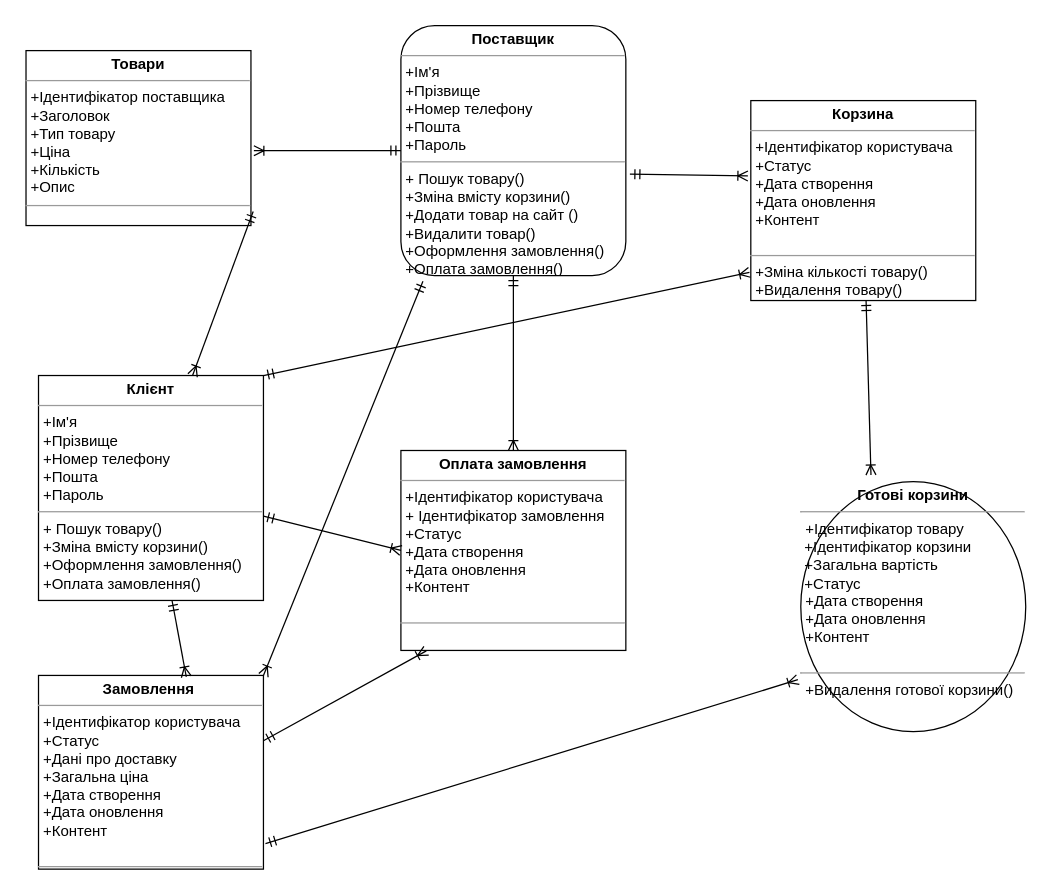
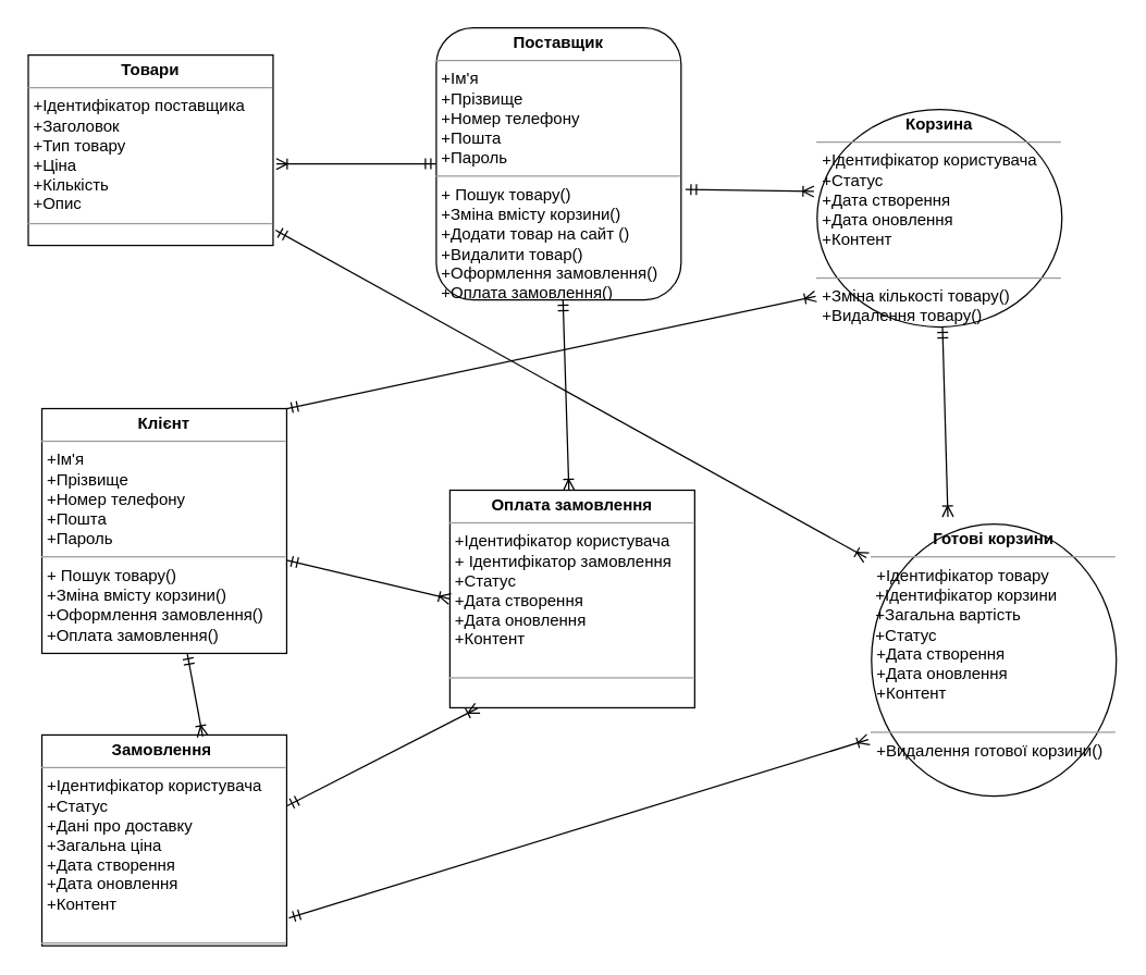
- <mxCell id="5" value="&lt;p style=&quot;margin: 0px ; margin-top: 4px ; text-align: center&quot;&gt;&lt;b&gt;Корзина&lt;/b&gt;&lt;/p&gt;&lt;hr size=&quot;1&quot;&gt;&lt;p style=&quot;margin: 0px ; margin-left: 4px&quot;&gt;+Ідентифікатор користувача&lt;/p&gt;&lt;p style=&quot;margin: 0px ; margin-left: 4px&quot;&gt;+Статус&lt;/p&gt;&lt;p style=&quot;margin: 0px ; margin-left: 4px&quot;&gt;+Дата створення&lt;/p&gt;&lt;p style=&quot;margin: 0px ; margin-left: 4px&quot;&gt;+Дата оновлення&lt;/p&gt;&lt;p style=&quot;margin: 0px ; margin-left: 4px&quot;&gt;+Контент&lt;/p&gt;&lt;p style=&quot;margin: 0px ; margin-left: 4px&quot;&gt;&lt;br&gt;&lt;/p&gt;&lt;hr size=&quot;1&quot;&gt;&lt;p style=&quot;margin: 0px ; margin-left: 4px&quot;&gt;+Зміна кількості товару()&lt;/p&gt;&lt;p style=&quot;margin: 0px ; margin-left: 4px&quot;&gt;+Видалення товару()&lt;/p&gt;&lt;p style=&quot;margin: 0px ; margin-left: 4px&quot;&gt;&lt;br&gt;&lt;/p&gt;&lt;p style=&quot;margin: 0px ; margin-left: 4px&quot;&gt;&lt;br&gt;&lt;/p&gt;&lt;p style=&quot;margin: 0px ; margin-left: 4px&quot;&gt;&lt;br&gt;&lt;/p&gt;&lt;p style=&quot;margin: 0px ; margin-left: 4px&quot;&gt;&lt;br&gt;&lt;/p&gt;" style="verticalAlign=top;align=left;overflow=fill;fontSize=12;fontFamily=Helvetica;html=1;" vertex="1" parent="1"><mxGeometry x="600" y="80" width="180" height="160" as="geometry" /></mxCell>
+ <mxCell id="5" value="&lt;p style=&quot;margin: 0px ; margin-top: 4px ; text-align: center&quot;&gt;&lt;b&gt;Корзина&lt;/b&gt;&lt;/p&gt;&lt;hr size=&quot;1&quot;&gt;&lt;p style=&quot;margin: 0px ; margin-left: 4px&quot;&gt;+Ідентифікатор користувача&lt;/p&gt;&lt;p style=&quot;margin: 0px ; margin-left: 4px&quot;&gt;+Статус&lt;/p&gt;&lt;p style=&quot;margin: 0px ; margin-left: 4px&quot;&gt;+Дата створення&lt;/p&gt;&lt;p style=&quot;margin: 0px ; margin-left: 4px&quot;&gt;+Дата оновлення&lt;/p&gt;&lt;p style=&quot;margin: 0px ; margin-left: 4px&quot;&gt;+Контент&lt;/p&gt;&lt;p style=&quot;margin: 0px ; margin-left: 4px&quot;&gt;&lt;br&gt;&lt;/p&gt;&lt;hr size=&quot;1&quot;&gt;&lt;p style=&quot;margin: 0px ; margin-left: 4px&quot;&gt;+Зміна кількості товару()&lt;/p&gt;&lt;p style=&quot;margin: 0px ; margin-left: 4px&quot;&gt;+Видалення товару()&lt;/p&gt;&lt;p style=&quot;margin: 0px ; margin-left: 4px&quot;&gt;&lt;br&gt;&lt;/p&gt;&lt;p style=&quot;margin: 0px ; margin-left: 4px&quot;&gt;&lt;br&gt;&lt;/p&gt;&lt;p style=&quot;margin: 0px ; margin-left: 4px&quot;&gt;&lt;br&gt;&lt;/p&gt;&lt;p style=&quot;margin: 0px ; margin-left: 4px&quot;&gt;&lt;br&gt;&lt;/p&gt;" style="ellipse;verticalAlign=top;align=left;overflow=fill;fontSize=12;fontFamily=Helvetica;html=1;" vertex="1" parent="1"><mxGeometry x="600" y="80" width="180" height="160" as="geometry" /></mxCell>
- <mxCell id="17" value="" style="fontSize=12;html=1;endArrow=ERoneToMany;startArrow=ERmandOne;exitX=1.01;exitY=0.92;exitDx=0;exitDy=0;exitPerimeter=0;" edge="1" parent="1" source="4" target="2"><mxGeometry width="100" height="100" relative="1" as="geometry"><mxPoint x="290" y="372.24" as="sourcePoint" /><mxPoint x="448.18" y="260" as="targetPoint" /></mxGeometry></mxCell>
+ <mxCell id="17" value="" style="fontSize=12;html=1;endArrow=ERoneToMany;startArrow=ERmandOne;exitX=1.01;exitY=0.92;exitDx=0;exitDy=0;entryX=-0.021;entryY=0.123;entryDx=0;entryDy=0;entryPerimeter=0;exitPerimeter=0;" edge="1" parent="1" source="4" target="6"><mxGeometry width="100" height="100" relative="1" as="geometry"><mxPoint x="290" y="372.24" as="sourcePoint" /><mxPoint x="448.18" y="260" as="targetPoint" /></mxGeometry></mxCell>
- <mxCell id="20" value="" style="fontSize=12;html=1;endArrow=ERoneToMany;startArrow=ERmandOne;exitX=0.098;exitY=1.023;exitDx=0;exitDy=0;exitPerimeter=0;entryX=1;entryY=0;entryDx=0;entryDy=0;" edge="1" parent="1" source="3" target="7"><mxGeometry width="100" height="100" relative="1" as="geometry"><mxPoint x="310" y="280" as="sourcePoint" /><mxPoint x="310" y="420" as="targetPoint" /></mxGeometry></mxCell>
- <mxCell id="8" value="&lt;p style=&quot;margin: 0px ; margin-top: 4px ; text-align: center&quot;&gt;&lt;b&gt;Оплата замовлення&lt;/b&gt;&lt;/p&gt;&lt;hr size=&quot;1&quot;&gt;&lt;p style=&quot;margin: 0px ; margin-left: 4px&quot;&gt;+Ідентифікатор користувача&lt;/p&gt;&lt;p style=&quot;margin: 0px ; margin-left: 4px&quot;&gt;+ Ідентифікатор замовлення&lt;/p&gt;&lt;p style=&quot;margin: 0px ; margin-left: 4px&quot;&gt;+Статус&lt;/p&gt;&lt;p style=&quot;margin: 0px ; margin-left: 4px&quot;&gt;+Дата створення&lt;/p&gt;&lt;p style=&quot;margin: 0px ; margin-left: 4px&quot;&gt;+Дата оновлення&lt;/p&gt;&lt;p style=&quot;margin: 0px ; margin-left: 4px&quot;&gt;+Контент&lt;/p&gt;&lt;p style=&quot;margin: 0px ; margin-left: 4px&quot;&gt;&lt;br&gt;&lt;/p&gt;&lt;hr size=&quot;1&quot;&gt;&lt;p style=&quot;margin: 0px ; margin-left: 4px&quot;&gt;&lt;br&gt;&lt;/p&gt;&lt;p style=&quot;margin: 0px ; margin-left: 4px&quot;&gt;&lt;br&gt;&lt;/p&gt;&lt;p style=&quot;margin: 0px ; margin-left: 4px&quot;&gt;&lt;br&gt;&lt;/p&gt;&lt;p style=&quot;margin: 0px ; margin-left: 4px&quot;&gt;&lt;br&gt;&lt;/p&gt;&lt;p style=&quot;margin: 0px ; margin-left: 4px&quot;&gt;&lt;br&gt;&lt;/p&gt;" style="verticalAlign=top;align=left;overflow=fill;fontSize=12;fontFamily=Helvetica;html=1;" vertex="1" parent="1"><mxGeometry x="320" y="360" width="180" height="160" as="geometry" /></mxCell>
+ <mxCell id="8" value="&lt;p style=&quot;margin: 0px ; margin-top: 4px ; text-align: center&quot;&gt;&lt;b&gt;Оплата замовлення&lt;/b&gt;&lt;/p&gt;&lt;hr size=&quot;1&quot;&gt;&lt;p style=&quot;margin: 0px ; margin-left: 4px&quot;&gt;+Ідентифікатор користувача&lt;/p&gt;&lt;p style=&quot;margin: 0px ; margin-left: 4px&quot;&gt;+ Ідентифікатор замовлення&lt;/p&gt;&lt;p style=&quot;margin: 0px ; margin-left: 4px&quot;&gt;+Статус&lt;/p&gt;&lt;p style=&quot;margin: 0px ; margin-left: 4px&quot;&gt;+Дата створення&lt;/p&gt;&lt;p style=&quot;margin: 0px ; margin-left: 4px&quot;&gt;+Дата оновлення&lt;/p&gt;&lt;p style=&quot;margin: 0px ; margin-left: 4px&quot;&gt;+Контент&lt;/p&gt;&lt;p style=&quot;margin: 0px ; margin-left: 4px&quot;&gt;&lt;br&gt;&lt;/p&gt;&lt;hr size=&quot;1&quot;&gt;&lt;p style=&quot;margin: 0px ; margin-left: 4px&quot;&gt;&lt;br&gt;&lt;/p&gt;&lt;p style=&quot;margin: 0px ; margin-left: 4px&quot;&gt;&lt;br&gt;&lt;/p&gt;&lt;p style=&quot;margin: 0px ; margin-left: 4px&quot;&gt;&lt;br&gt;&lt;/p&gt;&lt;p style=&quot;margin: 0px ; margin-left: 4px&quot;&gt;&lt;br&gt;&lt;/p&gt;&lt;p style=&quot;margin: 0px ; margin-left: 4px&quot;&gt;&lt;br&gt;&lt;/p&gt;" style="verticalAlign=top;align=left;overflow=fill;fontSize=12;fontFamily=Helvetica;html=1;" vertex="1" parent="1"><mxGeometry x="330" y="360" width="180" height="160" as="geometry" /></mxCell>
